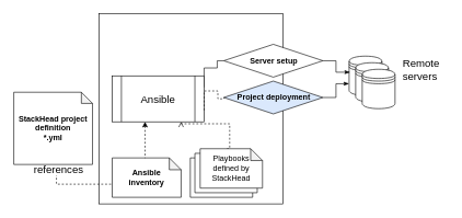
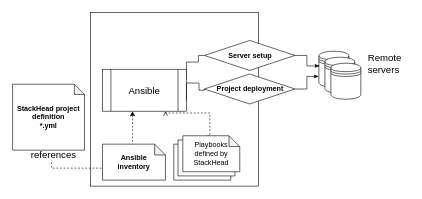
- <mxCell id="17" style="edgeStyle=orthogonalEdgeStyle;rounded=0;orthogonalLoop=1;jettySize=auto;html=1;entryX=0;entryY=0.5;entryDx=0;entryDy=0;startArrow=none;startFill=0;endArrow=none;endFill=0;fontSize=12;exitX=1;exitY=0.75;exitDx=0;exitDy=0;dashed=1;" edge="1" parent="1" source="10" target="22"><mxGeometry relative="1" as="geometry"><mxPoint x="310" y="170" as="sourcePoint" /><mxPoint x="340" y="155" as="targetPoint" /><Array as="points"><mxPoint x="331" y="138" /><mxPoint x="331" y="150" /></Array></mxGeometry></mxCell>
+ <mxCell id="17" style="edgeStyle=orthogonalEdgeStyle;rounded=0;orthogonalLoop=1;jettySize=auto;html=1;entryX=0;entryY=0.5;entryDx=0;entryDy=0;startArrow=none;startFill=0;endArrow=none;endFill=0;fontSize=12;exitX=1;exitY=0.75;exitDx=0;exitDy=0;" edge="1" parent="1" source="10" target="22"><mxGeometry relative="1" as="geometry"><mxPoint x="310" y="170" as="sourcePoint" /><mxPoint x="340" y="155" as="targetPoint" /><Array as="points"><mxPoint x="331" y="138" /><mxPoint x="331" y="150" /></Array></mxGeometry></mxCell>
- <mxCell id="22" value="Project deployment" style="rhombus;html=1;fontSize=12;align=center;spacing=2;fontStyle=1;fillColor=#dae8fc;" vertex="1" parent="1"><mxGeometry x="340" y="123" width="151" height="50" as="geometry" /></mxCell>
+ <mxCell id="22" value="Project deployment" style="rhombus;html=1;fontSize=12;align=center;spacing=2;fontStyle=1" vertex="1" parent="1"><mxGeometry x="340" y="123" width="151" height="50" as="geometry" /></mxCell>
